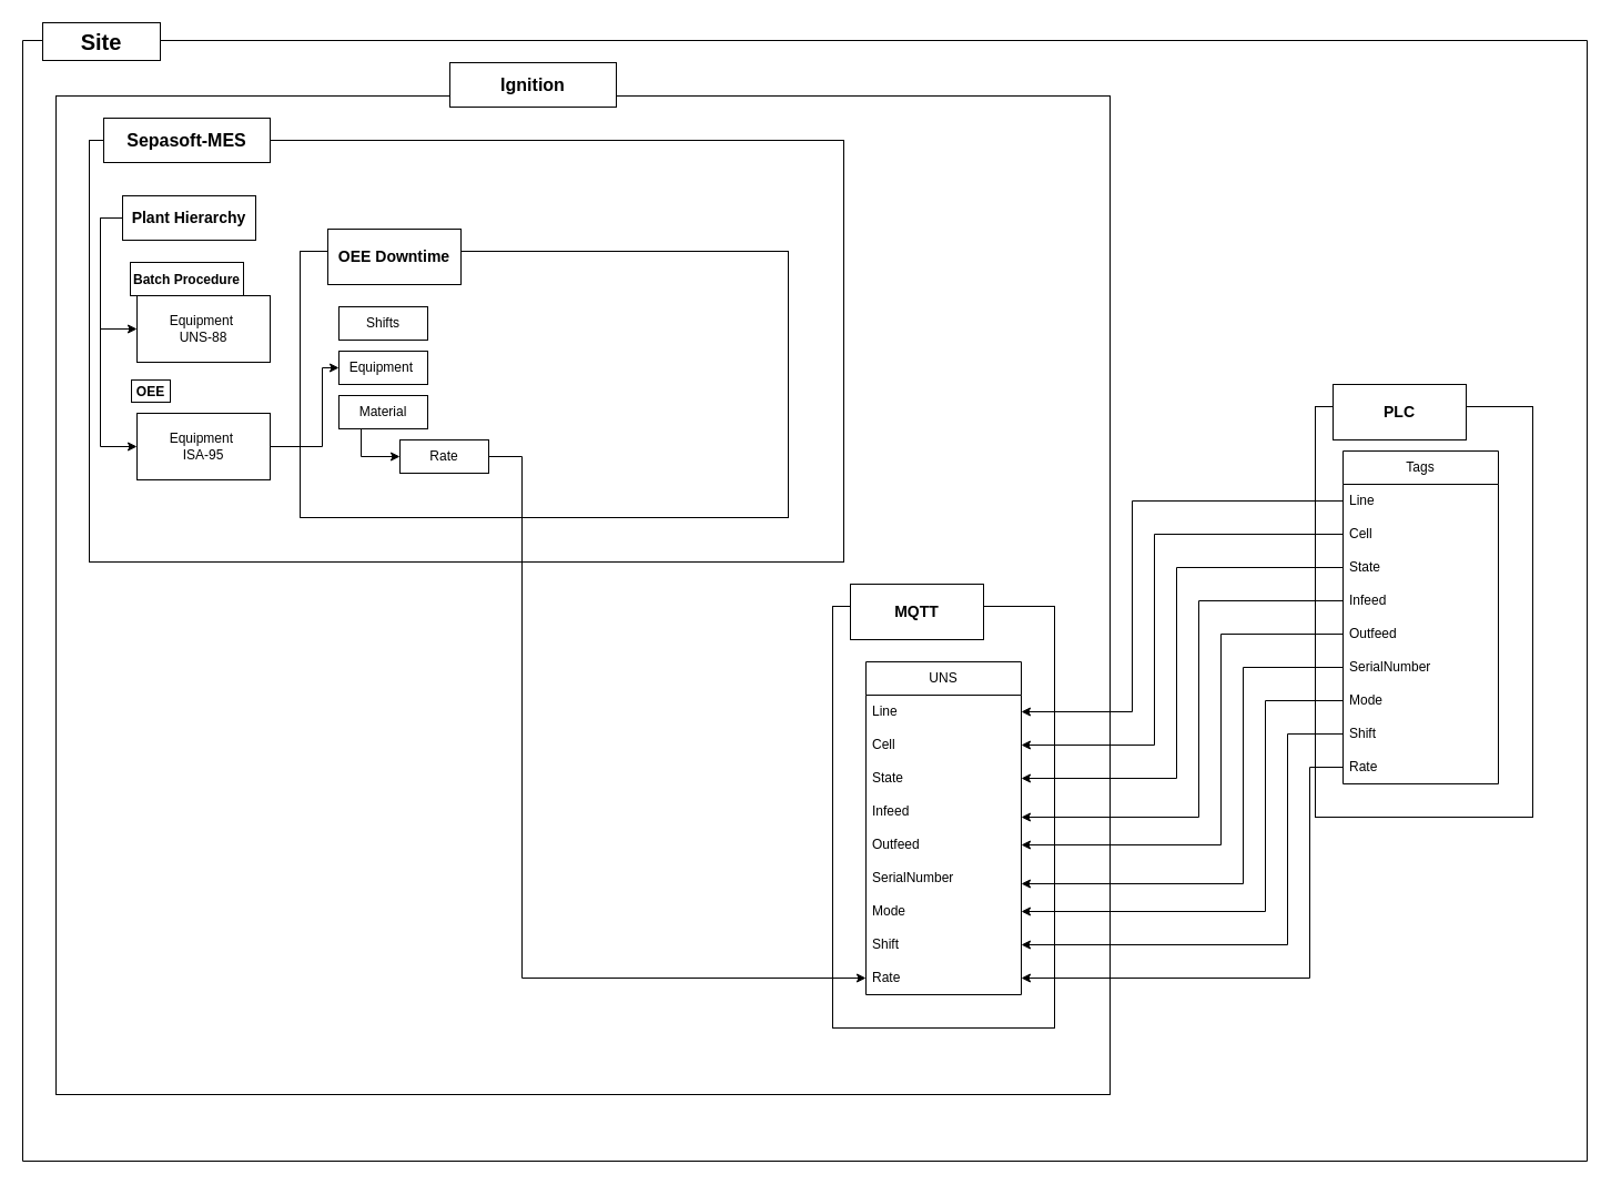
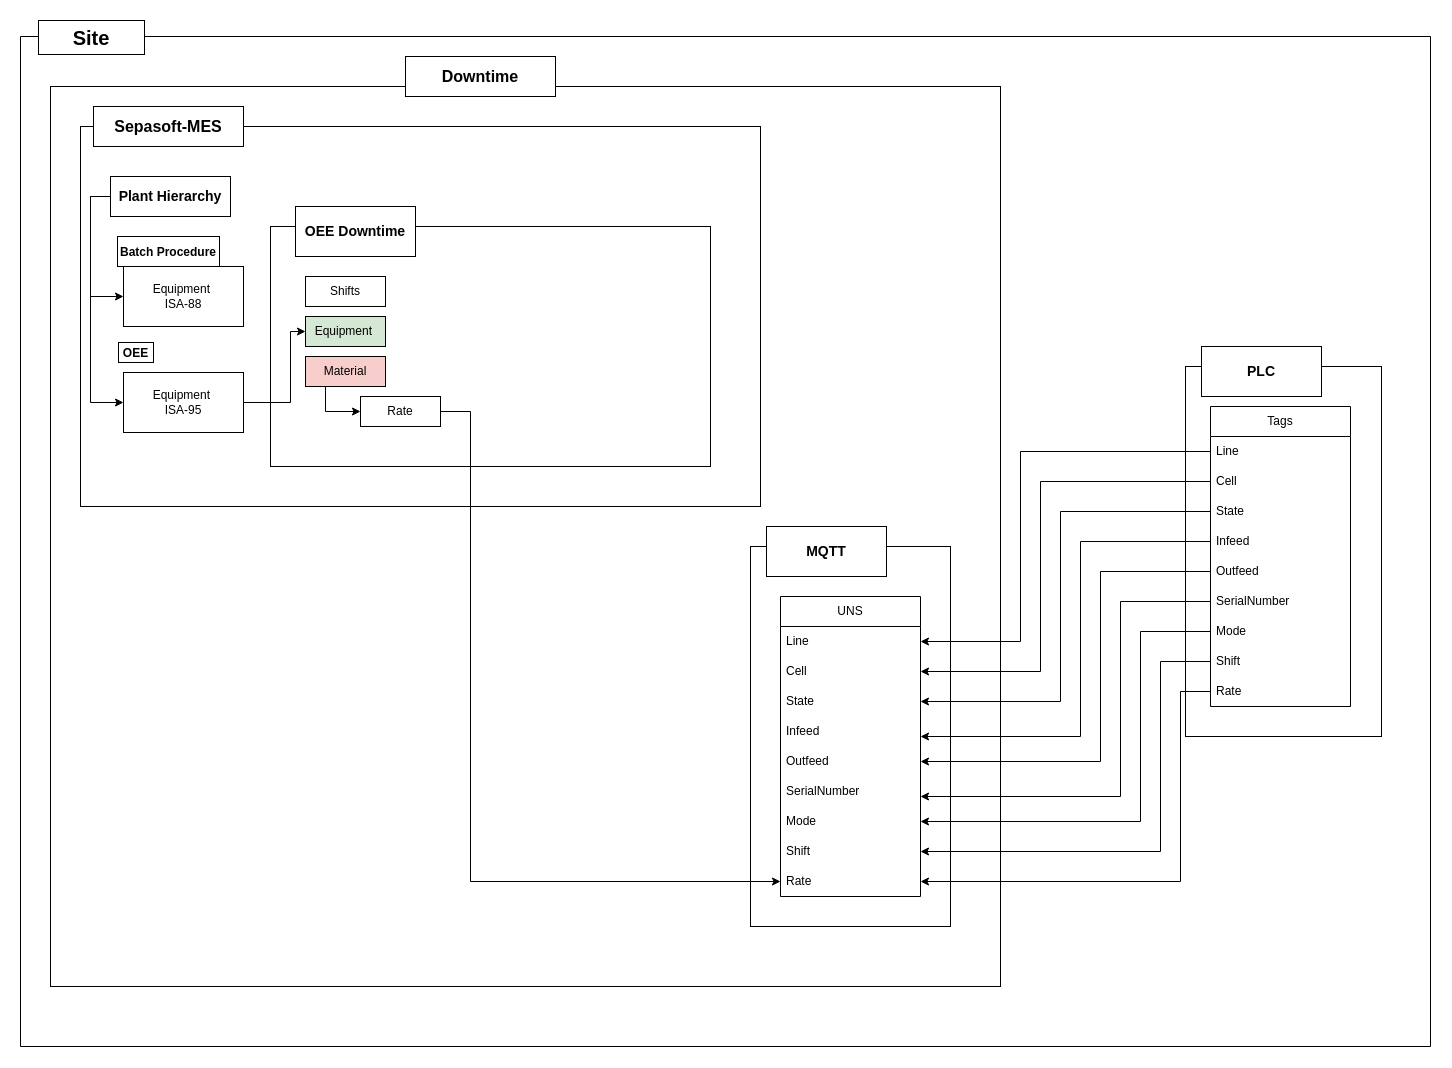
- <mxCell id="8" value="Ignition" style="rounded=0;whiteSpace=wrap;html=1;fontStyle=1;fontSize=16;" parent="2" vertex="1"><mxGeometry x="385" y="20" width="150" height="40" as="geometry" /></mxCell>
+ <mxCell id="8" value="Downtime" style="rounded=0;whiteSpace=wrap;html=1;fontStyle=1;fontSize=16;" parent="2" vertex="1"><mxGeometry x="385" y="20" width="150" height="40" as="geometry" /></mxCell>
- <mxCell id="16" value="Equipment&amp;nbsp;&lt;br&gt;UNS-88" style="rounded=0;whiteSpace=wrap;html=1;" parent="2" vertex="1"><mxGeometry x="103" y="230" width="120" height="60" as="geometry" /></mxCell>
+ <mxCell id="16" value="Equipment&amp;nbsp;&lt;br&gt;ISA-88" style="rounded=0;whiteSpace=wrap;html=1;" parent="2" vertex="1"><mxGeometry x="103" y="230" width="120" height="60" as="geometry" /></mxCell>
- <mxCell id="18" value="Equipment&amp;nbsp;" style="rounded=0;whiteSpace=wrap;html=1;" parent="2" vertex="1"><mxGeometry x="285" y="280" width="80" height="30" as="geometry" /></mxCell>
+ <mxCell id="18" value="Equipment&amp;nbsp;" style="rounded=0;whiteSpace=wrap;html=1;fillColor=#d5e8d4;" parent="2" vertex="1"><mxGeometry x="285" y="280" width="80" height="30" as="geometry" /></mxCell>
- <mxCell id="13" value="Material" style="rounded=0;whiteSpace=wrap;html=1;" parent="2" vertex="1"><mxGeometry x="285" y="320" width="80" height="30" as="geometry" /></mxCell>
+ <mxCell id="13" value="Material" style="rounded=0;whiteSpace=wrap;html=1;fillColor=#f8cecc;" parent="2" vertex="1"><mxGeometry x="285" y="320" width="80" height="30" as="geometry" /></mxCell>
